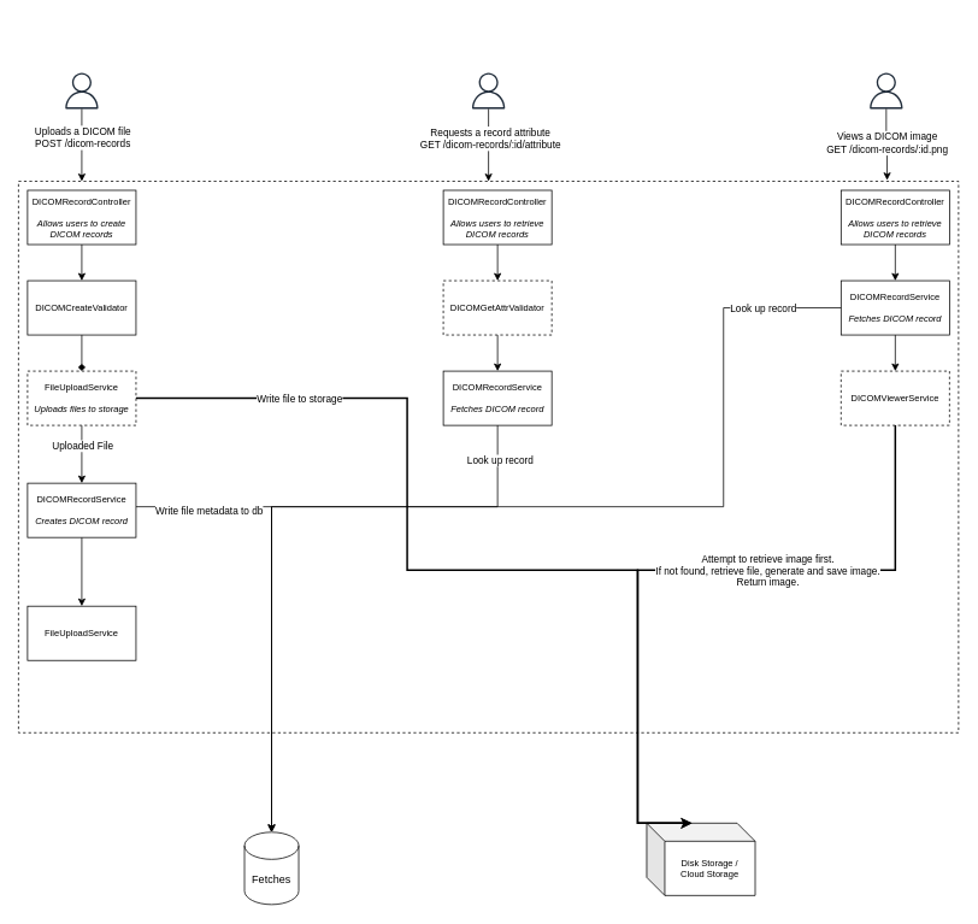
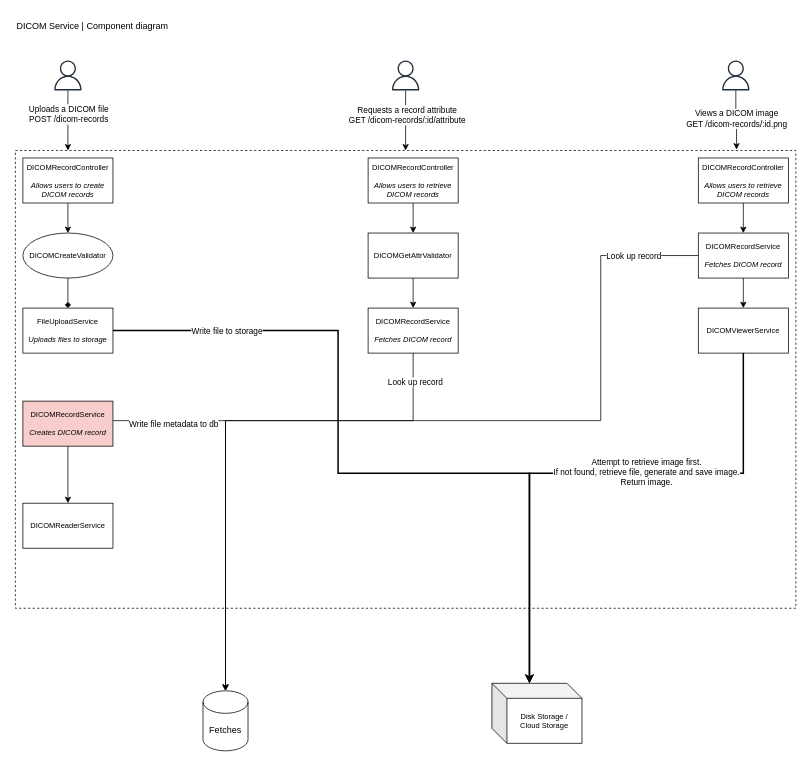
+ <mxCell id="3" value="DICOM Service | Component diagram" style="text;html=1;strokeColor=none;fillColor=none;align=left;verticalAlign=middle;whiteSpace=wrap;rounded=0;" vertex="1" parent="1"><mxGeometry x="20" y="20" width="220" height="30" as="geometry" /></mxCell>
- <mxCell id="6" value="DICOMCreateValidator" style="rounded=0;whiteSpace=wrap;html=1;fontSize=10;" vertex="1" parent="1"><mxGeometry x="30" y="310" width="120" height="60" as="geometry" /></mxCell>
+ <mxCell id="6" value="DICOMCreateValidator" style="ellipse;whiteSpace=wrap;html=1;fontSize=10;" vertex="1" parent="1"><mxGeometry x="30" y="310" width="120" height="60" as="geometry" /></mxCell>
- <mxCell id="28" value="DICOMGetAttrValidator" style="rounded=0;whiteSpace=wrap;html=1;fontSize=10;dashed=1;" vertex="1" parent="1"><mxGeometry x="490" y="310" width="120" height="60" as="geometry" /></mxCell>
+ <mxCell id="28" value="DICOMGetAttrValidator" style="rounded=0;whiteSpace=wrap;html=1;fontSize=10;" vertex="1" parent="1"><mxGeometry x="490" y="310" width="120" height="60" as="geometry" /></mxCell>
- <mxCell id="10" value="FileUploadService&lt;br&gt;&lt;br&gt;&lt;i&gt;Uploads files to storage&lt;/i&gt;" style="rounded=0;whiteSpace=wrap;html=1;fontSize=10;dashed=1;" vertex="1" parent="1"><mxGeometry x="30" y="410" width="120" height="60" as="geometry" /></mxCell>
+ <mxCell id="10" value="FileUploadService&lt;br&gt;&lt;br&gt;&lt;i&gt;Uploads files to storage&lt;/i&gt;" style="rounded=0;whiteSpace=wrap;html=1;fontSize=10;" vertex="1" parent="1"><mxGeometry x="30" y="410" width="120" height="60" as="geometry" /></mxCell>
- <mxCell id="37" value="DICOMViewerService" style="rounded=0;whiteSpace=wrap;html=1;fontSize=10;dashed=1;" vertex="1" parent="1"><mxGeometry x="930" y="410" width="120" height="60" as="geometry" /></mxCell>
+ <mxCell id="37" value="DICOMViewerService" style="rounded=0;whiteSpace=wrap;html=1;fontSize=10;" vertex="1" parent="1"><mxGeometry x="930" y="410" width="120" height="60" as="geometry" /></mxCell>
- <mxCell id="8" style="edgeStyle=orthogonalEdgeStyle;rounded=0;orthogonalLoop=1;jettySize=auto;html=1;entryX=0.5;entryY=0;entryDx=0;entryDy=0;" edge="1" parent="1" source="10" target="20"><mxGeometry relative="1" as="geometry" /></mxCell>
- <mxCell id="9" value="Uploaded File" style="edgeLabel;html=1;align=center;verticalAlign=middle;resizable=0;points=[];" vertex="1" connectable="0" parent="8"><mxGeometry x="-0.298" relative="1" as="geometry"><mxPoint as="offset" /></mxGeometry></mxCell>
- <mxCell id="20" value="DICOMRecordService&lt;br&gt;&lt;br&gt;&lt;i&gt;Creates DICOM record&lt;/i&gt;" style="rounded=0;whiteSpace=wrap;html=1;fontSize=10;" vertex="1" parent="1"><mxGeometry x="30" y="534" width="120" height="60" as="geometry" /></mxCell>
+ <mxCell id="20" value="DICOMRecordService&lt;br&gt;&lt;br&gt;&lt;i&gt;Creates DICOM record&lt;/i&gt;" style="rounded=0;whiteSpace=wrap;html=1;fontSize=10;fillColor=#f8cecc;" vertex="1" parent="1"><mxGeometry x="30" y="534" width="120" height="60" as="geometry" /></mxCell>
- <mxCell id="40" value="FileUploadService" style="rounded=0;whiteSpace=wrap;html=1;fontSize=10;" vertex="1" parent="1"><mxGeometry x="30" y="670" width="120" height="60" as="geometry" /></mxCell>
+ <mxCell id="40" value="DICOMReaderService" style="rounded=0;whiteSpace=wrap;html=1;fontSize=10;" vertex="1" parent="1"><mxGeometry x="30" y="670" width="120" height="60" as="geometry" /></mxCell>
- <mxCell id="7" value="Disk Storage / &lt;br style=&quot;font-size: 10px;&quot;&gt;Cloud Storage" style="shape=cube;whiteSpace=wrap;html=1;boundedLbl=1;backgroundOutline=1;darkOpacity=0.05;darkOpacity2=0.1;fontSize=10;" vertex="1" parent="1"><mxGeometry x="715" y="910" width="120" height="80" as="geometry" /></mxCell>
+ <mxCell id="7" value="Disk Storage / &lt;br style=&quot;font-size: 10px;&quot;&gt;Cloud Storage" style="shape=cube;whiteSpace=wrap;html=1;boundedLbl=1;backgroundOutline=1;darkOpacity=0.05;darkOpacity2=0.1;fontSize=10;" vertex="1" parent="1"><mxGeometry x="655" y="910" width="120" height="80" as="geometry" /></mxCell>
